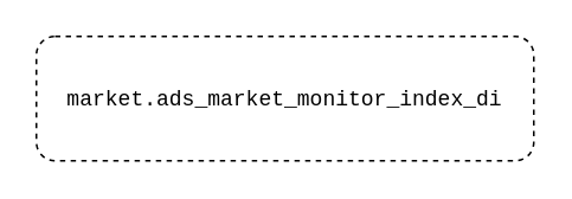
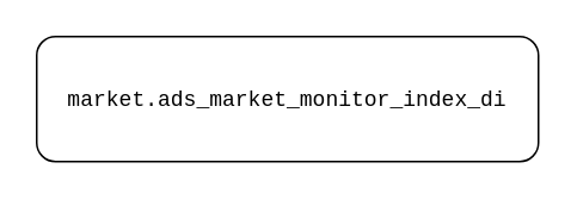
- <mxCell id="2" value="&lt;span style=&quot;font-family: Consolas, Menlo, Courier, monospace; text-align: start; background-color: rgb(255, 255, 255);&quot;&gt;market.ads_market_monitor_index_di&lt;/span&gt;" style="rounded=1;whiteSpace=wrap;html=1;dashed=1;" vertex="1" parent="1"><mxGeometry x="20" y="20" width="280" height="70" as="geometry" /></mxCell>
+ <mxCell id="2" value="&lt;span style=&quot;font-family: Consolas, Menlo, Courier, monospace; text-align: start; background-color: rgb(255, 255, 255);&quot;&gt;market.ads_market_monitor_index_di&lt;/span&gt;" style="rounded=1;whiteSpace=wrap;html=1;" vertex="1" parent="1"><mxGeometry x="20" y="20" width="280" height="70" as="geometry" /></mxCell>
